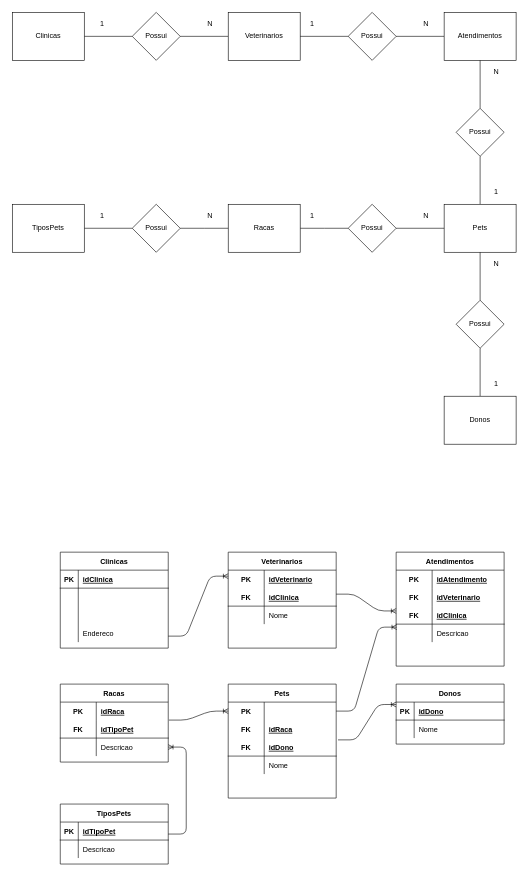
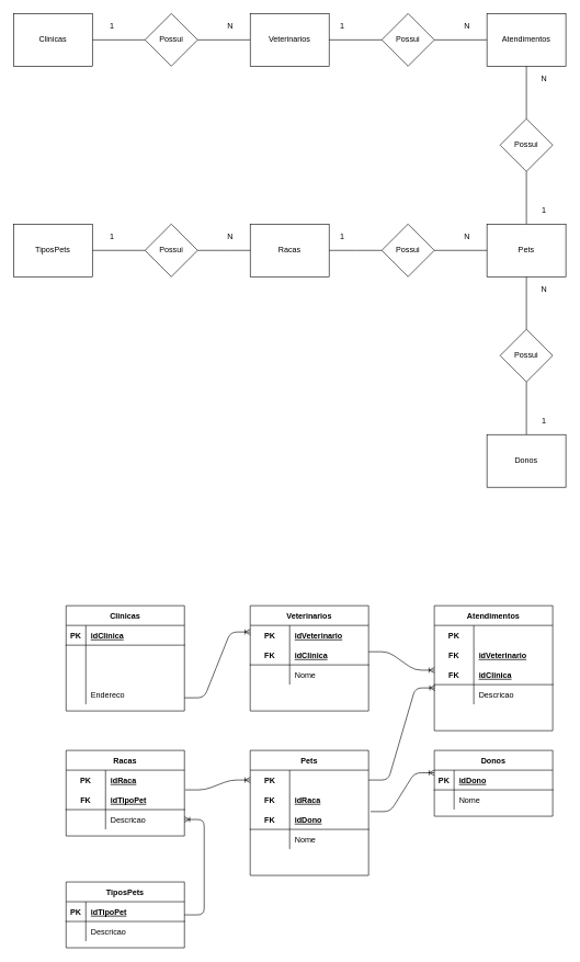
- <mxCell id="79" value="idAtendimento" style="shape=partialRectangle;connectable=0;fillColor=none;top=0;left=0;bottom=0;right=0;align=left;spacingLeft=6;fontStyle=5;overflow=hidden;" vertex="1" parent="77"><mxGeometry x="60" width="120" height="30" as="geometry" /></mxCell>
